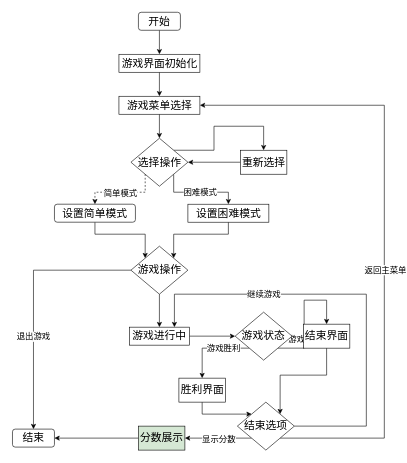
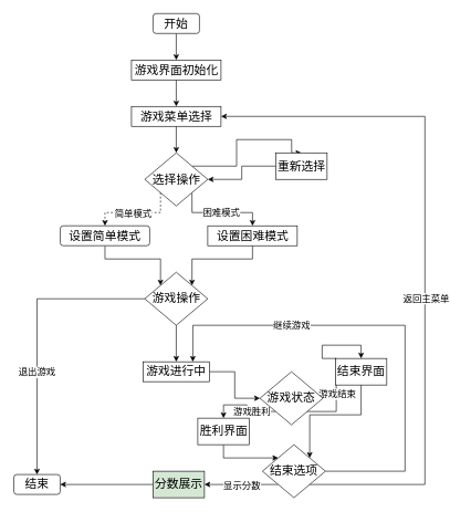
- <mxCell id="25" value="&lt;font style=&quot;font-size: 18px;&quot;&gt;重新选择&lt;/font&gt;" style="whiteSpace=wrap;html=1;" vertex="1" parent="1"><mxGeometry x="400" y="250" width="77.5" height="40" as="geometry" /></mxCell>
+ <mxCell id="25" value="&lt;font style=&quot;font-size: 18px;&quot;&gt;重新选择&lt;/font&gt;" style="whiteSpace=wrap;html=1;" vertex="1" parent="1"><mxGeometry x="415" y="230" width="77.5" height="40" as="geometry" /></mxCell>
- <mxCell id="31" value="&lt;span style=&quot;font-size: 18px;&quot;&gt;游戏状态&lt;/span&gt;" style="rhombus;whiteSpace=wrap;html=1;" vertex="1" parent="1"><mxGeometry x="391.25" y="520" width="95" height="80" as="geometry" /></mxCell>
+ <mxCell id="31" value="&lt;span style=&quot;font-size: 18px;&quot;&gt;游戏状态&lt;/span&gt;" style="rhombus;whiteSpace=wrap;html=1;" vertex="1" parent="1"><mxGeometry x="391.25" y="560" width="95" height="80" as="geometry" /></mxCell>
